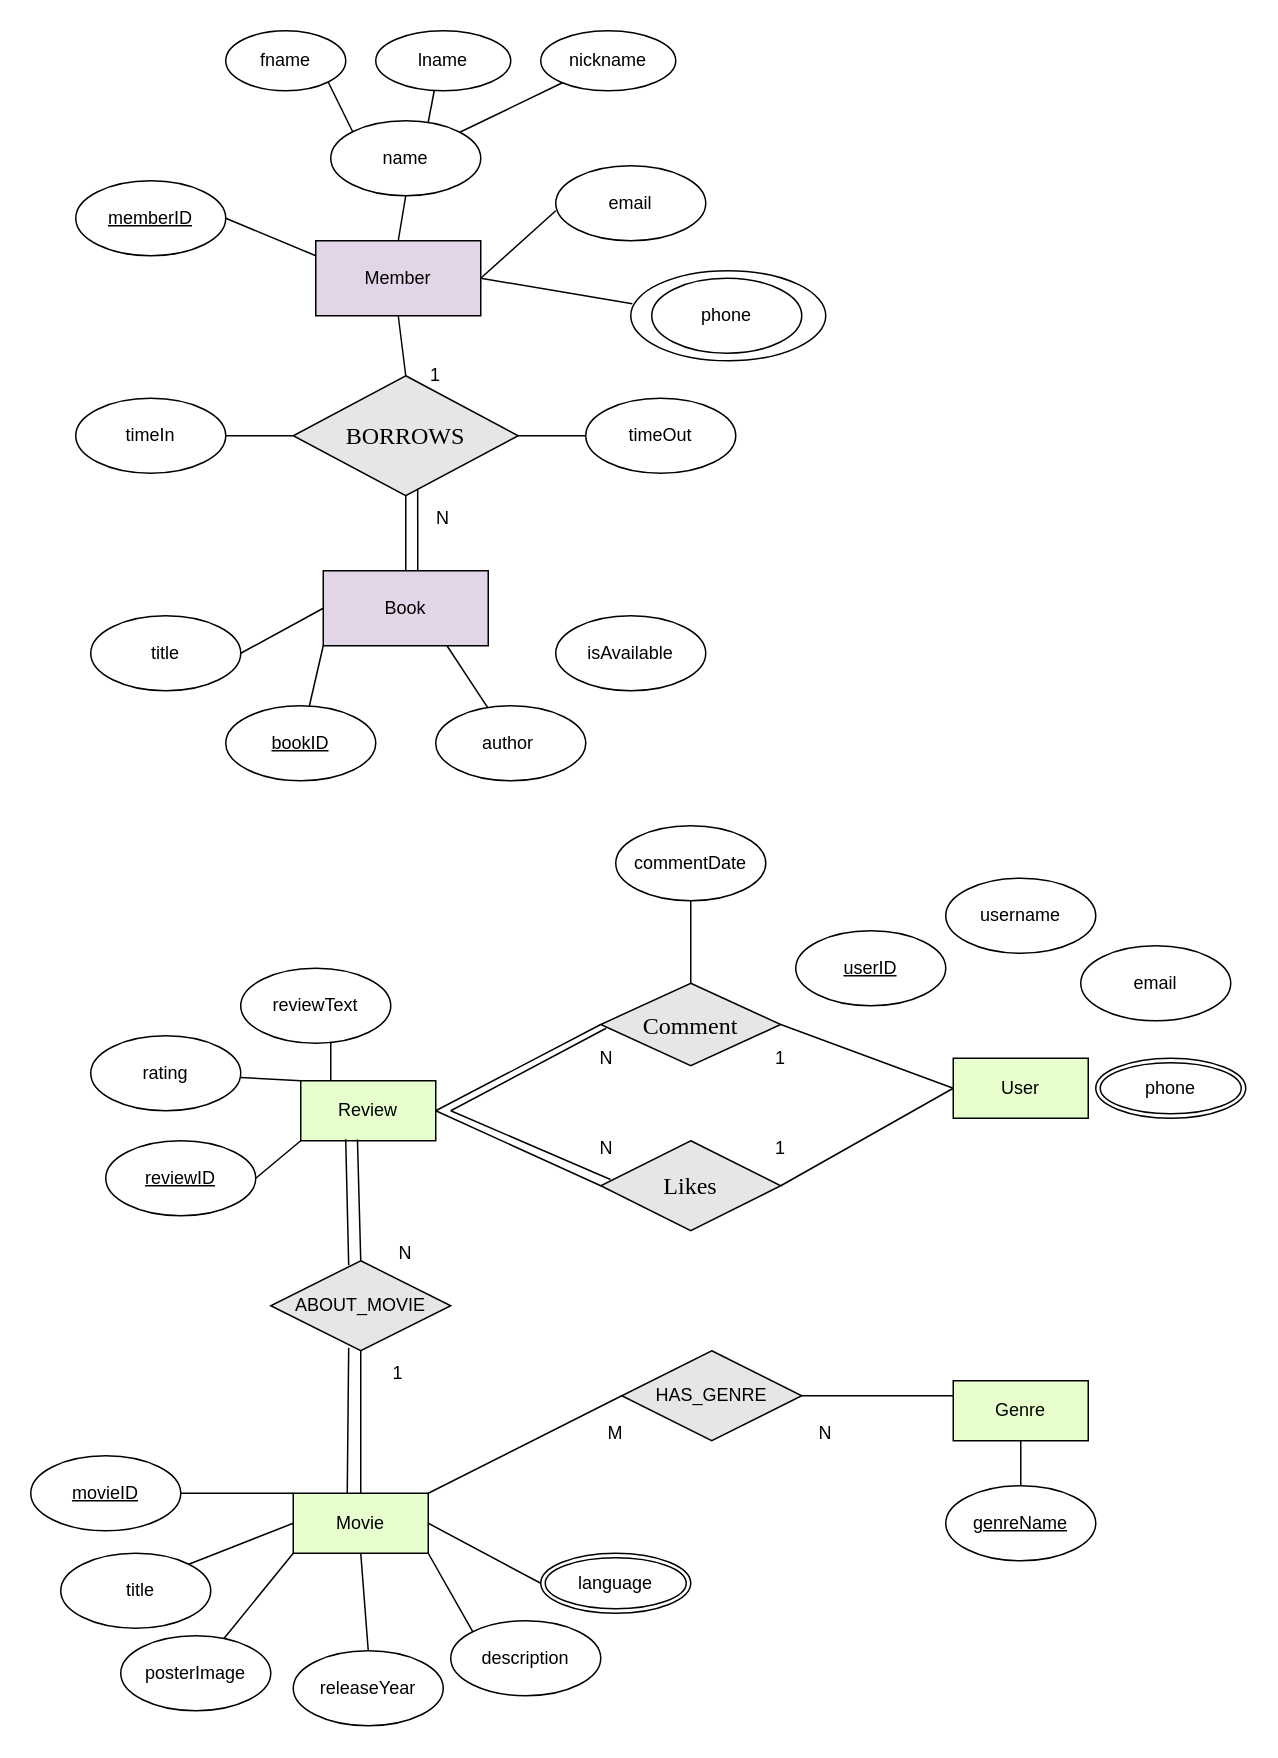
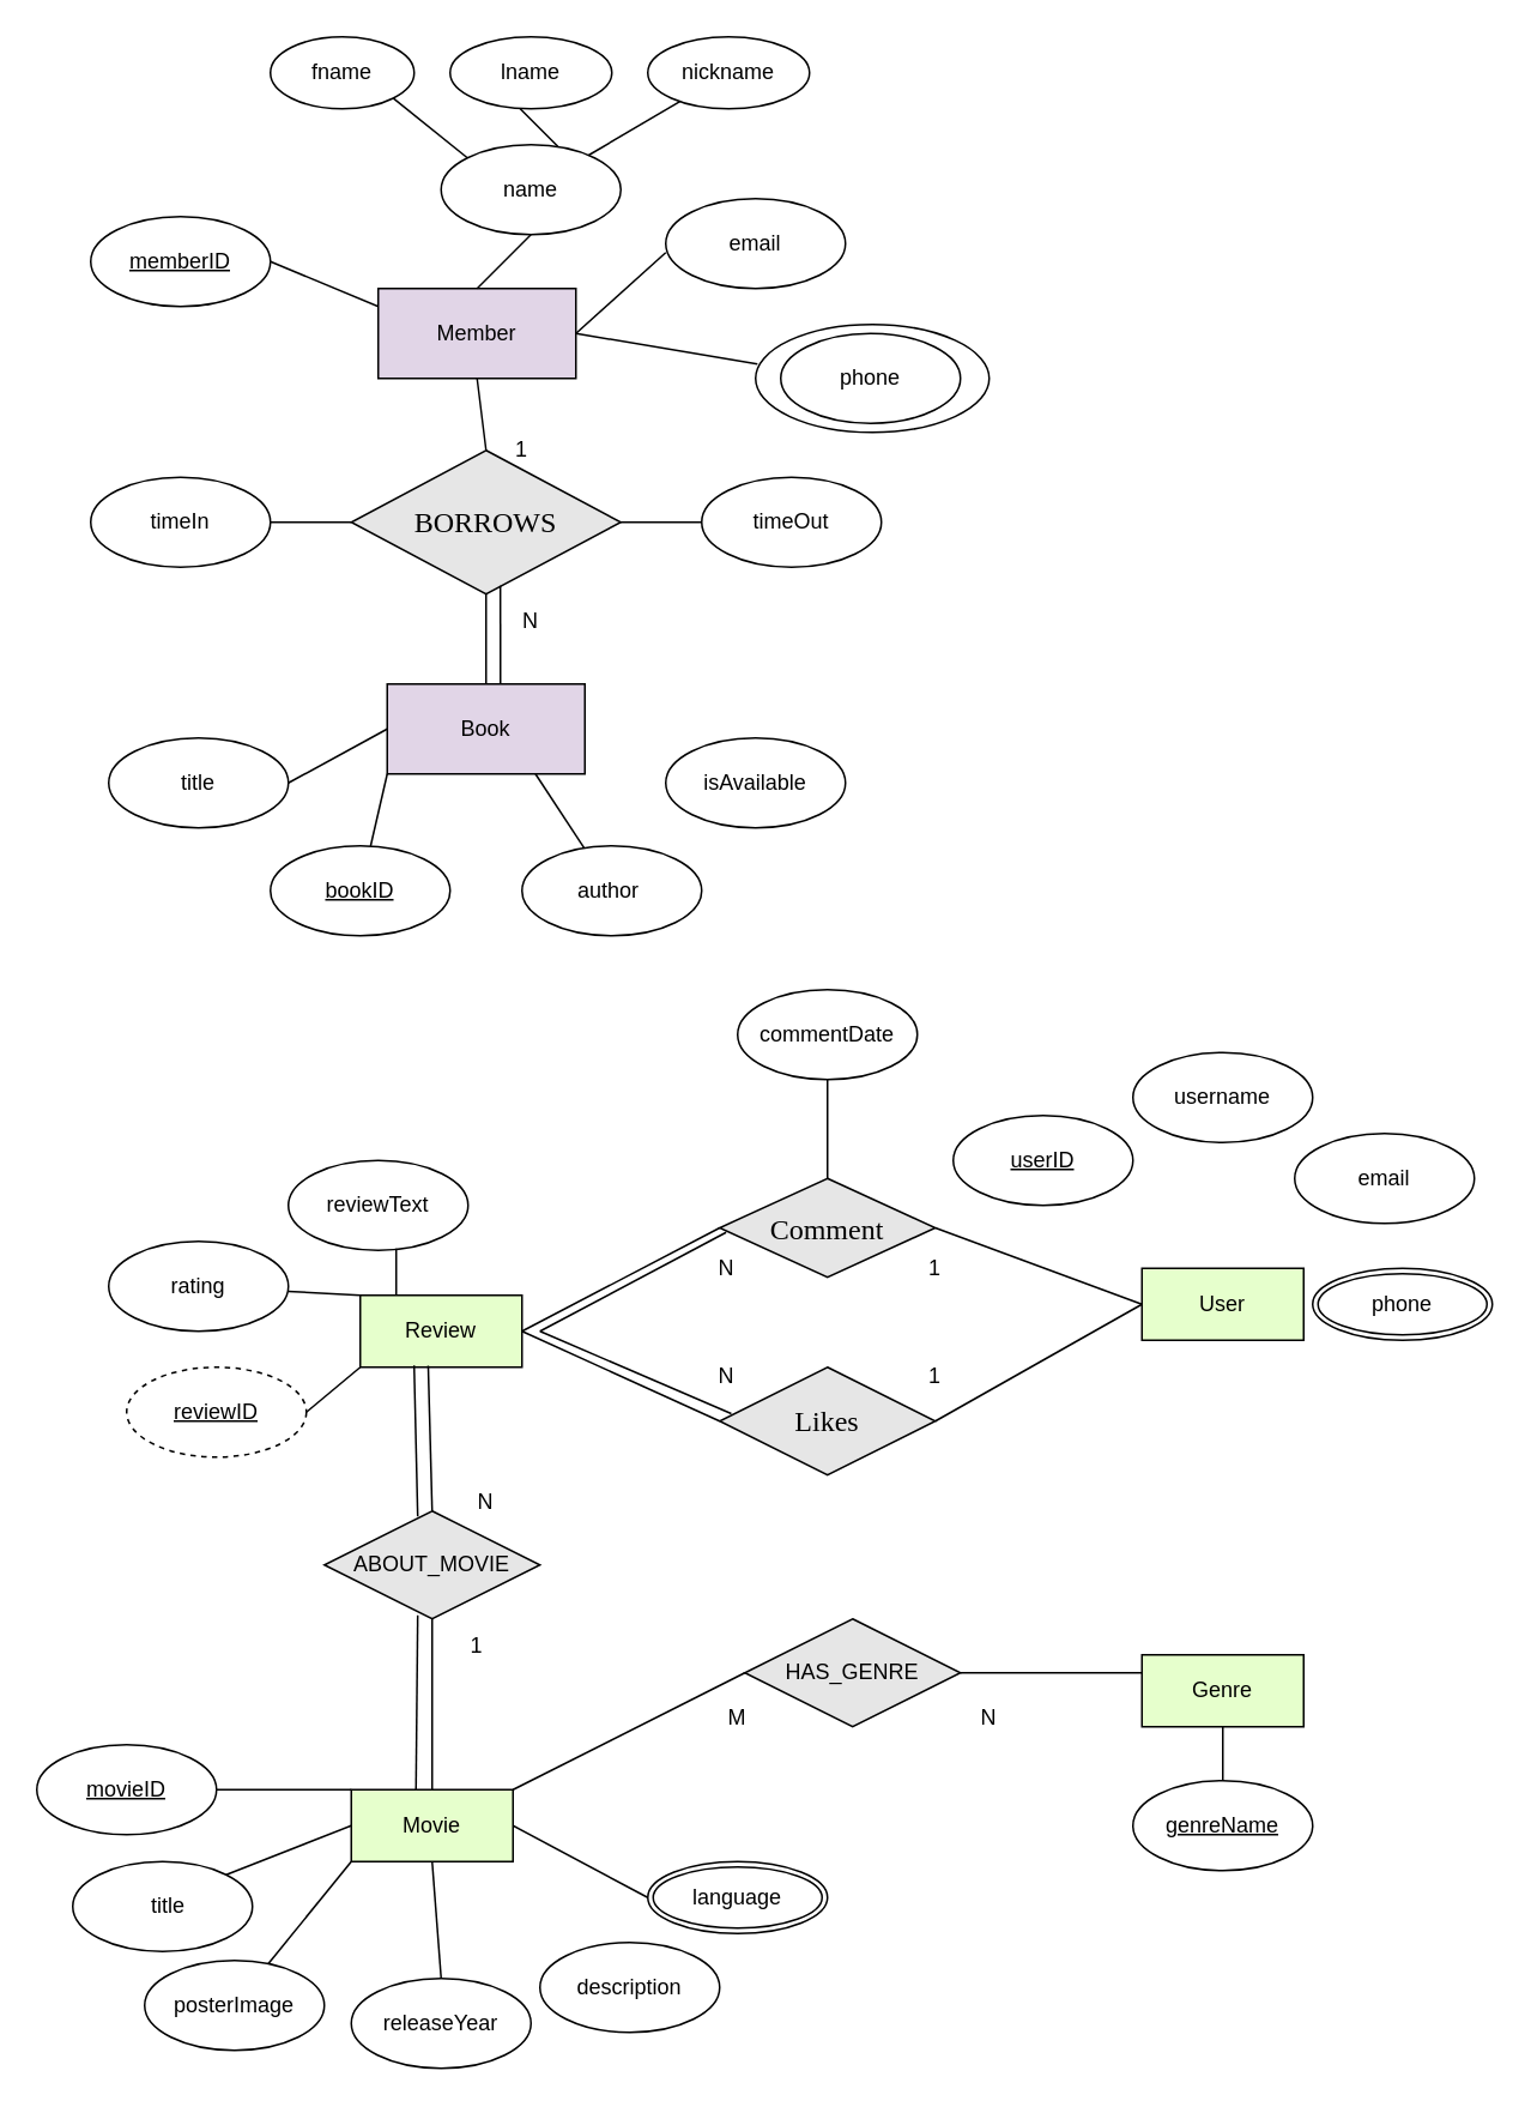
- <mxCell id="5" value="name" style="ellipse;whiteSpace=wrap;html=1;" vertex="1" parent="1"><mxGeometry x="220" y="80" width="100" height="50" as="geometry" /></mxCell>
+ <mxCell id="5" value="name" style="ellipse;whiteSpace=wrap;html=1;" vertex="1" parent="1"><mxGeometry x="245" y="80" width="100" height="50" as="geometry" /></mxCell>
- <mxCell id="44" value="&lt;u&gt;reviewID&lt;/u&gt;" style="ellipse;whiteSpace=wrap;html=1;" vertex="1" parent="1"><mxGeometry x="70" y="760" width="100" height="50" as="geometry" /></mxCell>
+ <mxCell id="44" value="&lt;u&gt;reviewID&lt;/u&gt;" style="ellipse;whiteSpace=wrap;html=1;dashed=1;" vertex="1" parent="1"><mxGeometry x="70" y="760" width="100" height="50" as="geometry" /></mxCell>
- <mxCell id="74" value="" style="endArrow=none;html=1;rounded=0;exitX=1;exitY=1;exitDx=0;exitDy=0;entryX=0;entryY=0;entryDx=0;entryDy=0;" edge="1" parent="1" source="37" target="51"><mxGeometry width="50" height="50" relative="1" as="geometry"><mxPoint x="330" y="1040" as="sourcePoint" /><mxPoint x="405" y="1080" as="targetPoint" /></mxGeometry></mxCell>
